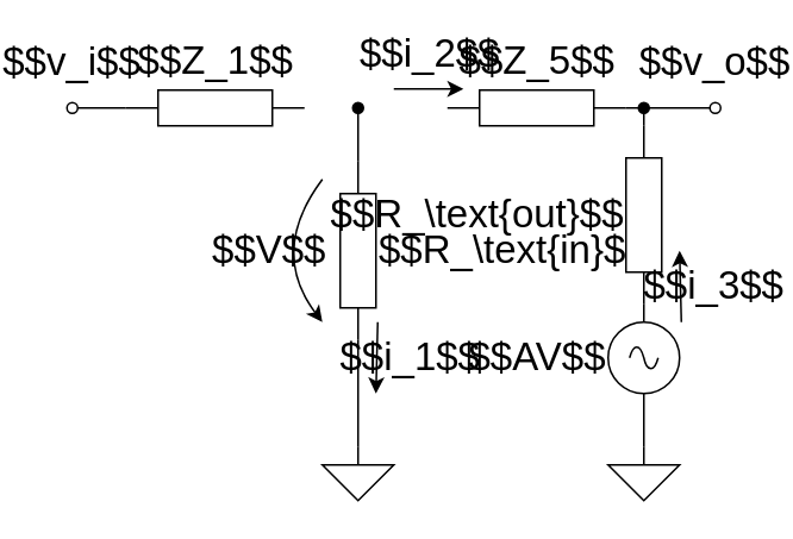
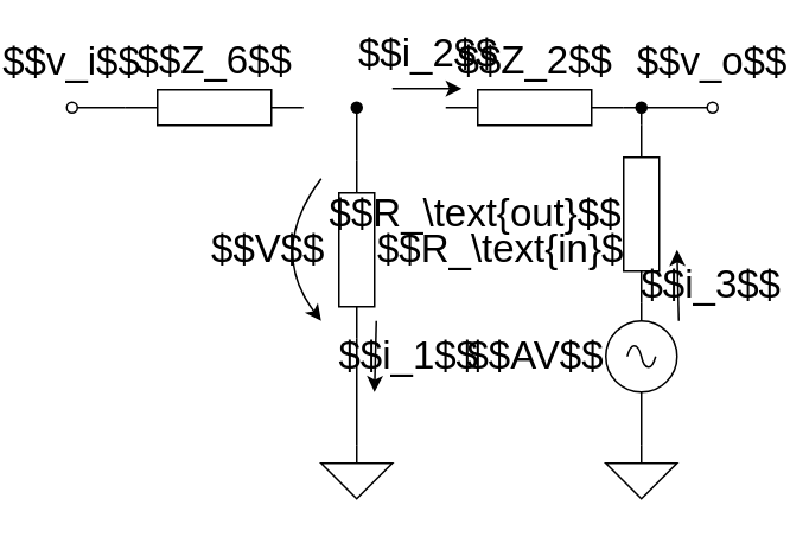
- <mxCell id="7" value="$$Z_1$$" style="pointerEvents=1;verticalLabelPosition=top;shadow=0;dashed=0;align=center;html=1;verticalAlign=middle;shape=mxgraph.electrical.resistors.resistor_1;fontSize=22;labelPosition=center;spacingTop=0;spacingBottom=13;" vertex="1" parent="1"><mxGeometry x="70" y="50" width="100" height="20" as="geometry" /></mxCell>
+ <mxCell id="7" value="$$Z_6$$" style="pointerEvents=1;verticalLabelPosition=top;shadow=0;dashed=0;align=center;html=1;verticalAlign=middle;shape=mxgraph.electrical.resistors.resistor_1;fontSize=22;labelPosition=center;spacingTop=0;spacingBottom=13;" vertex="1" parent="1"><mxGeometry x="70" y="50" width="100" height="20" as="geometry" /></mxCell>
- <mxCell id="9" value="$$Z_5$$" style="pointerEvents=1;verticalLabelPosition=top;shadow=0;dashed=0;align=center;html=1;verticalAlign=middle;shape=mxgraph.electrical.resistors.resistor_1;fontSize=22;labelPosition=center;spacingTop=0;spacingBottom=13;" vertex="1" parent="1"><mxGeometry x="250" y="50" width="100" height="20" as="geometry" /></mxCell>
+ <mxCell id="9" value="$$Z_2$$" style="pointerEvents=1;verticalLabelPosition=top;shadow=0;dashed=0;align=center;html=1;verticalAlign=middle;shape=mxgraph.electrical.resistors.resistor_1;fontSize=22;labelPosition=center;spacingTop=0;spacingBottom=13;" vertex="1" parent="1"><mxGeometry x="250" y="50" width="100" height="20" as="geometry" /></mxCell>
